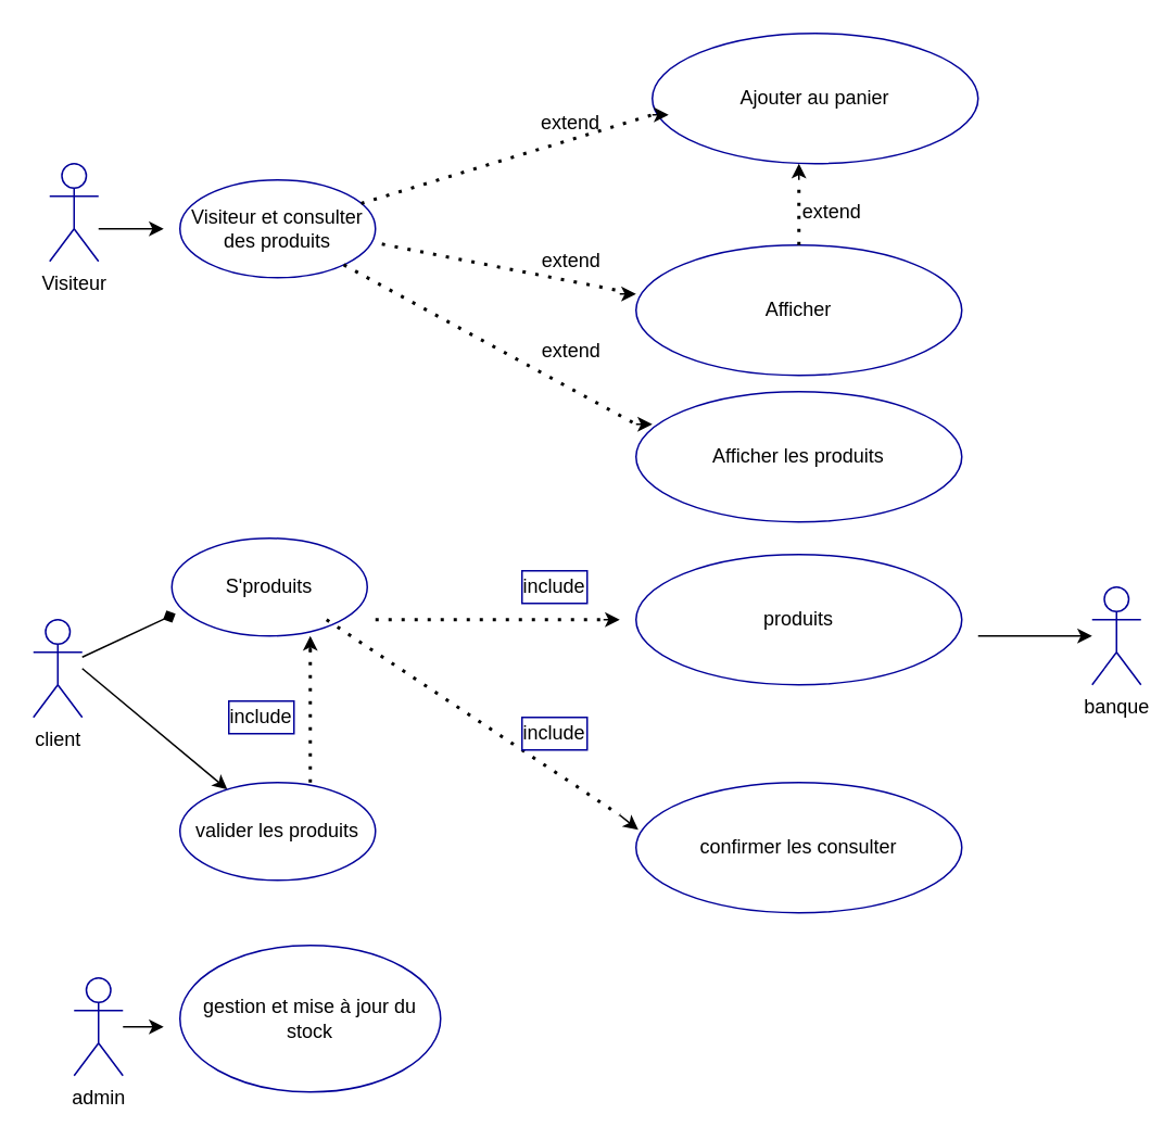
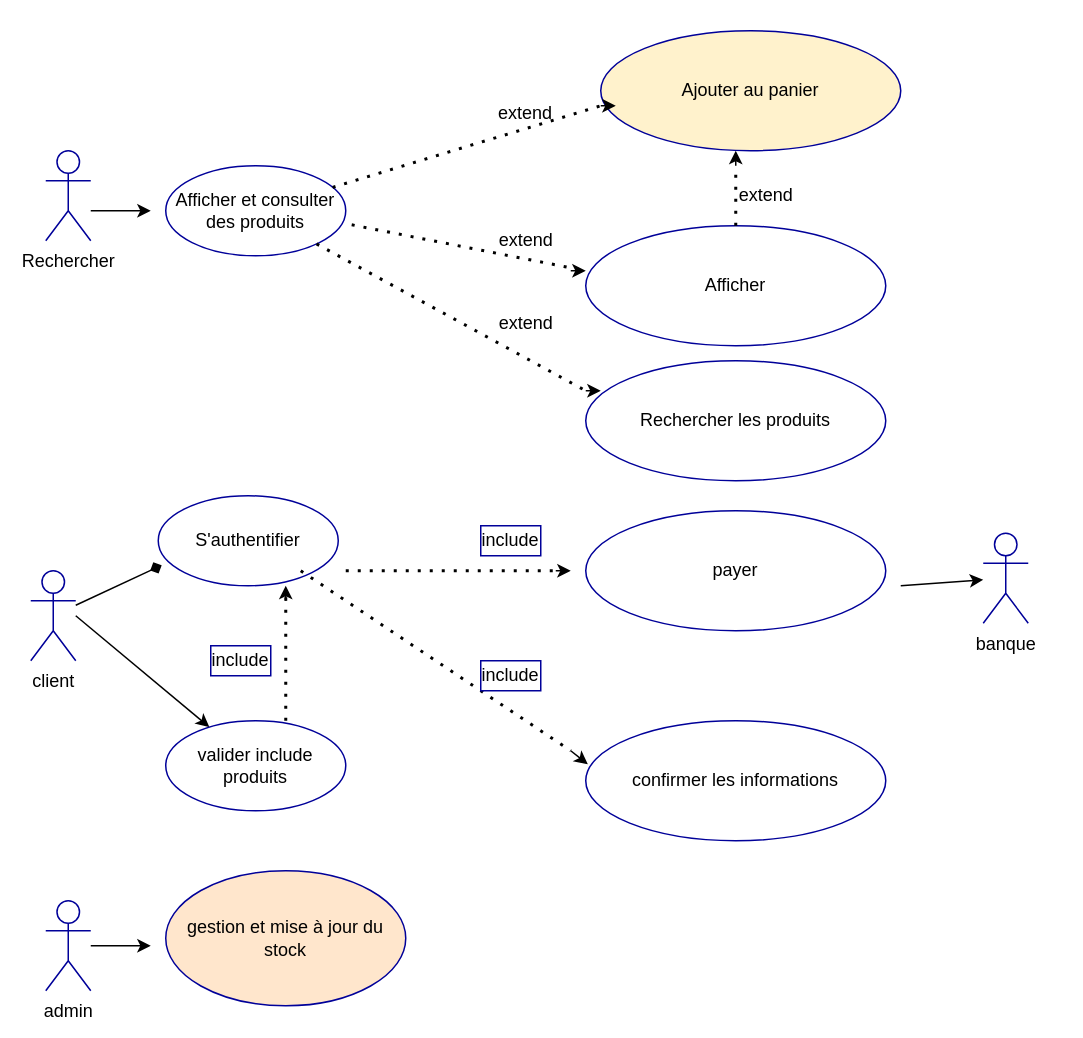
- <mxCell id="12" value="Ajouter au panier" style="ellipse;whiteSpace=wrap;html=1;strokeColor=#000099;" parent="1" vertex="1"><mxGeometry x="400" y="20" width="200" height="80" as="geometry" /></mxCell>
+ <mxCell id="12" value="Ajouter au panier" style="ellipse;whiteSpace=wrap;html=1;strokeColor=#000099;fillColor=#fff2cc;" parent="1" vertex="1"><mxGeometry x="400" y="20" width="200" height="80" as="geometry" /></mxCell>
- <mxCell id="7" value="Visiteur et consulter des produits" style="ellipse;whiteSpace=wrap;html=1;strokeColor=#000099;" parent="1" vertex="1"><mxGeometry x="110" y="110" width="120" height="60" as="geometry" /></mxCell>
+ <mxCell id="7" value="Afficher et consulter des produits" style="ellipse;whiteSpace=wrap;html=1;strokeColor=#000099;" parent="1" vertex="1"><mxGeometry x="110" y="110" width="120" height="60" as="geometry" /></mxCell>
- <mxCell id="3" value="Visiteur" style="shape=umlActor;verticalLabelPosition=bottom;verticalAlign=top;html=1;outlineConnect=0;strokeColor=#000099;" parent="1" vertex="1"><mxGeometry x="30" y="100" width="30" height="60" as="geometry" /></mxCell>
+ <mxCell id="3" value="Rechercher" style="shape=umlActor;verticalLabelPosition=bottom;verticalAlign=top;html=1;outlineConnect=0;strokeColor=#000099;" parent="1" vertex="1"><mxGeometry x="30" y="100" width="30" height="60" as="geometry" /></mxCell>
- <mxCell id="13" value="Afficher les produits" style="ellipse;whiteSpace=wrap;html=1;strokeColor=#000099;" parent="1" vertex="1"><mxGeometry x="390" y="240" width="200" height="80" as="geometry" /></mxCell>
+ <mxCell id="13" value="Rechercher les produits" style="ellipse;whiteSpace=wrap;html=1;strokeColor=#000099;" parent="1" vertex="1"><mxGeometry x="390" y="240" width="200" height="80" as="geometry" /></mxCell>
- <mxCell id="9" value="S'produits" style="ellipse;whiteSpace=wrap;html=1;strokeColor=#000099;" parent="1" vertex="1"><mxGeometry x="105" y="330" width="120" height="60" as="geometry" /></mxCell>
+ <mxCell id="9" value="S'authentifier" style="ellipse;whiteSpace=wrap;html=1;strokeColor=#000099;" parent="1" vertex="1"><mxGeometry x="105" y="330" width="120" height="60" as="geometry" /></mxCell>
- <mxCell id="16" value="produits" style="ellipse;whiteSpace=wrap;html=1;strokeColor=#000099;" parent="1" vertex="1"><mxGeometry x="390" y="340" width="200" height="80" as="geometry" /></mxCell>
+ <mxCell id="16" value="payer" style="ellipse;whiteSpace=wrap;html=1;strokeColor=#000099;" parent="1" vertex="1"><mxGeometry x="390" y="340" width="200" height="80" as="geometry" /></mxCell>
- <mxCell id="6" value="banque" style="shape=umlActor;verticalLabelPosition=bottom;verticalAlign=top;html=1;outlineConnect=0;strokeColor=#000099;" parent="1" vertex="1"><mxGeometry x="670" y="360" width="30" height="60" as="geometry" /></mxCell>
+ <mxCell id="6" value="banque" style="shape=umlActor;verticalLabelPosition=bottom;verticalAlign=top;html=1;outlineConnect=0;strokeColor=#000099;" parent="1" vertex="1"><mxGeometry x="655" y="355" width="30" height="60" as="geometry" /></mxCell>
- <mxCell id="10" value="valider les produits" style="ellipse;whiteSpace=wrap;html=1;strokeColor=#000099;" parent="1" vertex="1"><mxGeometry x="110" y="480" width="120" height="60" as="geometry" /></mxCell>
+ <mxCell id="10" value="valider include produits" style="ellipse;whiteSpace=wrap;html=1;strokeColor=#000099;" parent="1" vertex="1"><mxGeometry x="110" y="480" width="120" height="60" as="geometry" /></mxCell>
- <mxCell id="15" value="confirmer les consulter" style="ellipse;whiteSpace=wrap;html=1;strokeColor=#000099;" parent="1" vertex="1"><mxGeometry x="390" y="480" width="200" height="80" as="geometry" /></mxCell>
+ <mxCell id="15" value="confirmer les informations" style="ellipse;whiteSpace=wrap;html=1;strokeColor=#000099;" parent="1" vertex="1"><mxGeometry x="390" y="480" width="200" height="80" as="geometry" /></mxCell>
- <mxCell id="34" value="gestion et mise à jour du stock" style="ellipse;whiteSpace=wrap;html=1;strokeColor=#000099;" parent="1" vertex="1"><mxGeometry x="110" y="580" width="160" height="90" as="geometry" /></mxCell>
+ <mxCell id="34" value="gestion et mise à jour du stock" style="ellipse;whiteSpace=wrap;html=1;strokeColor=#000099;fillColor=#ffe6cc;" parent="1" vertex="1"><mxGeometry x="110" y="580" width="160" height="90" as="geometry" /></mxCell>
- <mxCell id="31" value="admin" style="shape=umlActor;verticalLabelPosition=bottom;verticalAlign=top;html=1;outlineConnect=0;strokeColor=#000099;" parent="1" vertex="1"><mxGeometry x="45" y="600" width="30" height="60" as="geometry" /></mxCell>
+ <mxCell id="31" value="admin" style="shape=umlActor;verticalLabelPosition=bottom;verticalAlign=top;html=1;outlineConnect=0;strokeColor=#000099;" parent="1" vertex="1"><mxGeometry x="30" y="600" width="30" height="60" as="geometry" /></mxCell>
